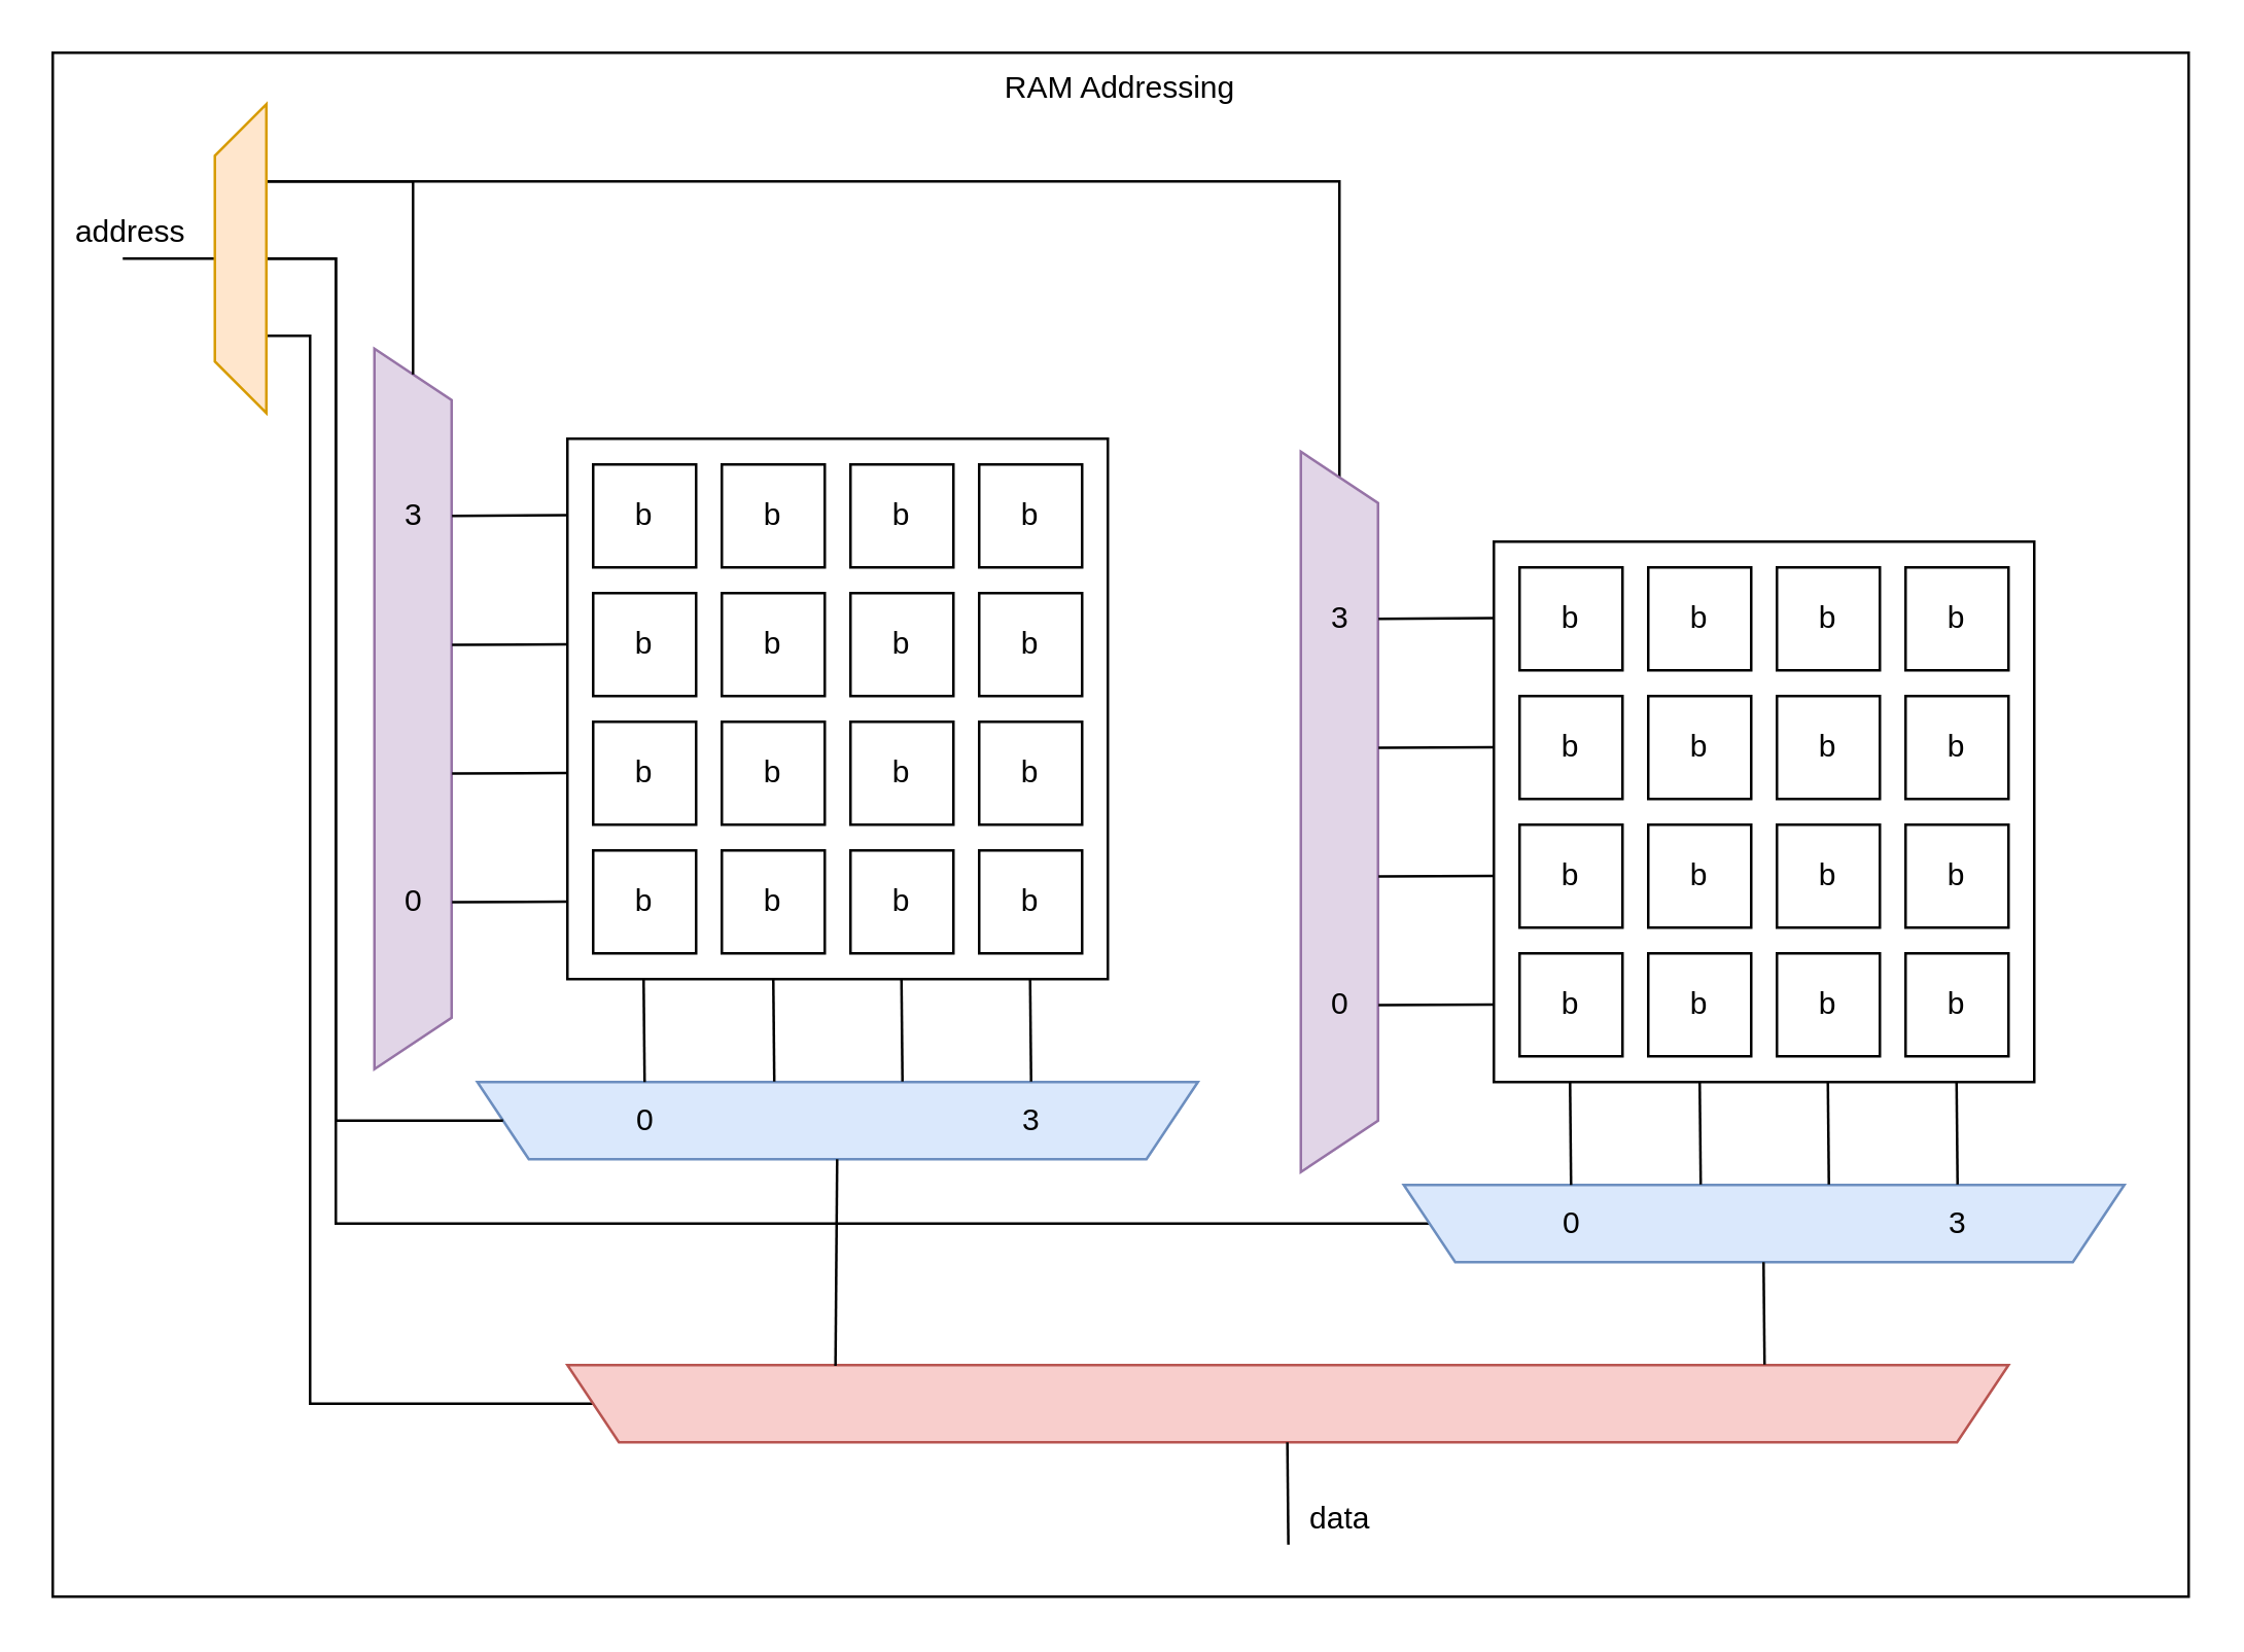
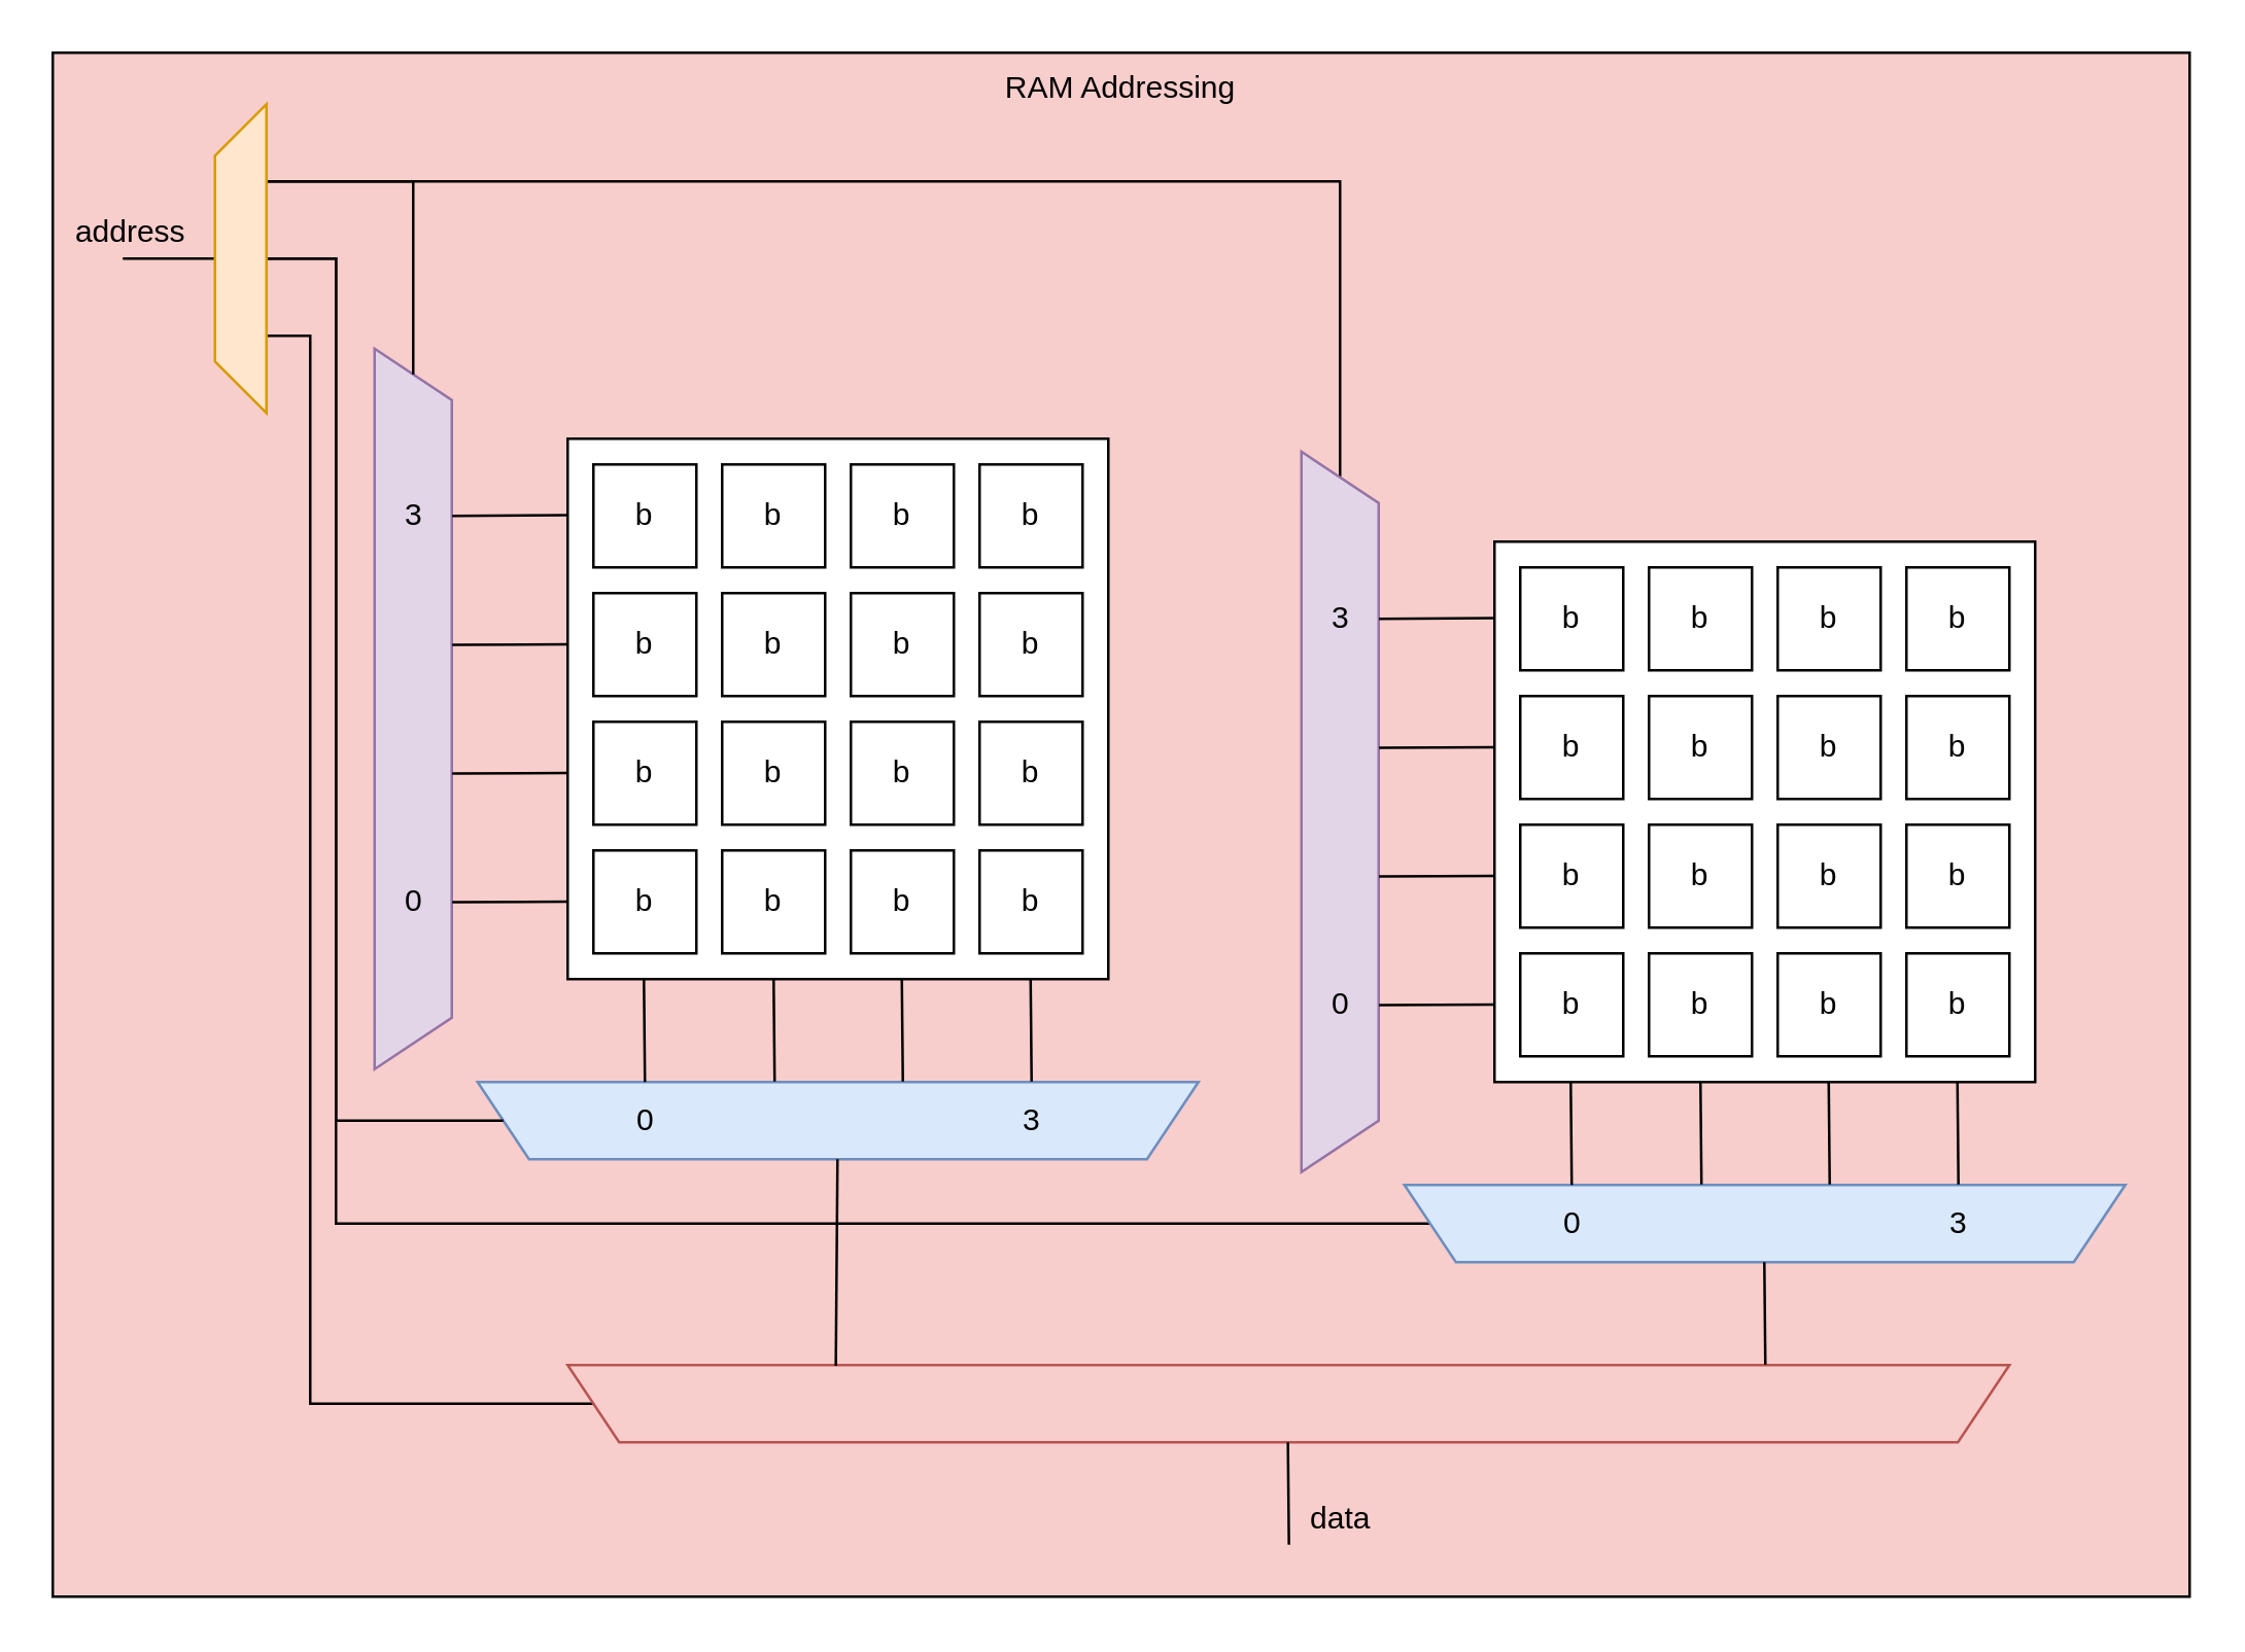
- <mxCell id="2" value="RAM Addressing" style="rounded=0;whiteSpace=wrap;html=1;verticalAlign=top;" vertex="1" parent="1"><mxGeometry x="20" y="20" width="830" height="600" as="geometry" /></mxCell>
+ <mxCell id="2" value="RAM Addressing" style="rounded=0;whiteSpace=wrap;html=1;verticalAlign=top;fillColor=#f8cecc;" vertex="1" parent="1"><mxGeometry x="20" y="20" width="830" height="600" as="geometry" /></mxCell>
